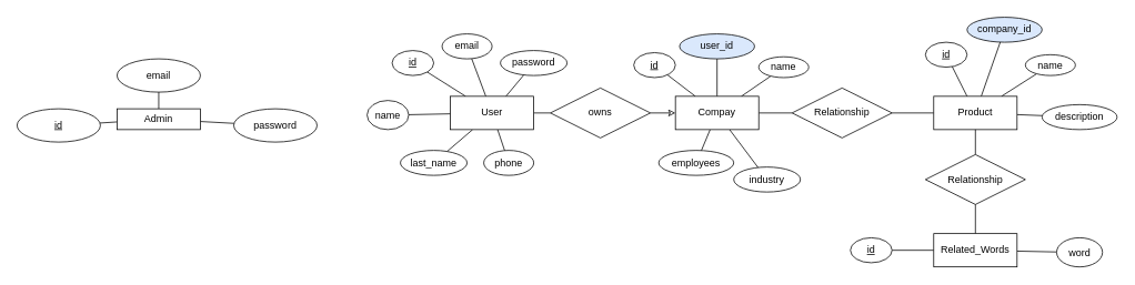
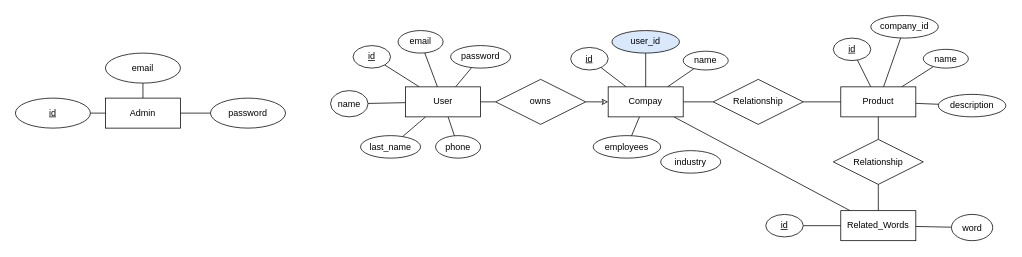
- <mxCell id="54" value="company_id" style="ellipse;whiteSpace=wrap;html=1;align=center;fillColor=#dae8fc;" vertex="1" parent="1"><mxGeometry x="1160" y="20" width="90" height="30" as="geometry" /></mxCell>
+ <mxCell id="54" value="company_id" style="ellipse;whiteSpace=wrap;html=1;align=center;" vertex="1" parent="1"><mxGeometry x="1160" y="20" width="90" height="30" as="geometry" /></mxCell>
- <mxCell id="16" value="Admin" style="whiteSpace=wrap;html=1;align=center;" parent="1" vertex="1"><mxGeometry x="140" y="130" width="100" height="25" as="geometry" /></mxCell>
+ <mxCell id="16" value="Admin" style="whiteSpace=wrap;html=1;align=center;" parent="1" vertex="1"><mxGeometry x="140" y="130" width="100" height="40" as="geometry" /></mxCell>
- <mxCell id="25" value="" style="edgeStyle=none;html=1;endArrow=none;endFill=0;" edge="1" parent="1" source="29" target="34"><mxGeometry relative="1" as="geometry" /></mxCell>
+ <mxCell id="25" value="" style="edgeStyle=none;html=1;endArrow=none;endFill=0;" edge="1" parent="1" source="29" target="51"><mxGeometry relative="1" as="geometry" /></mxCell>
